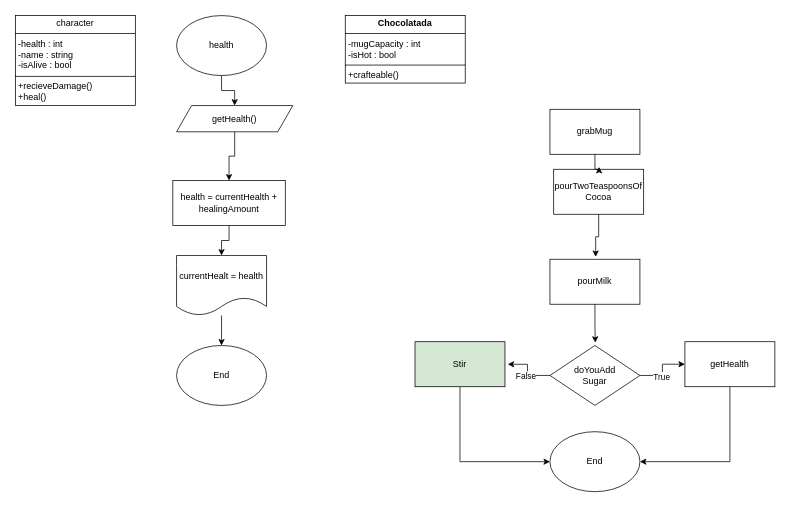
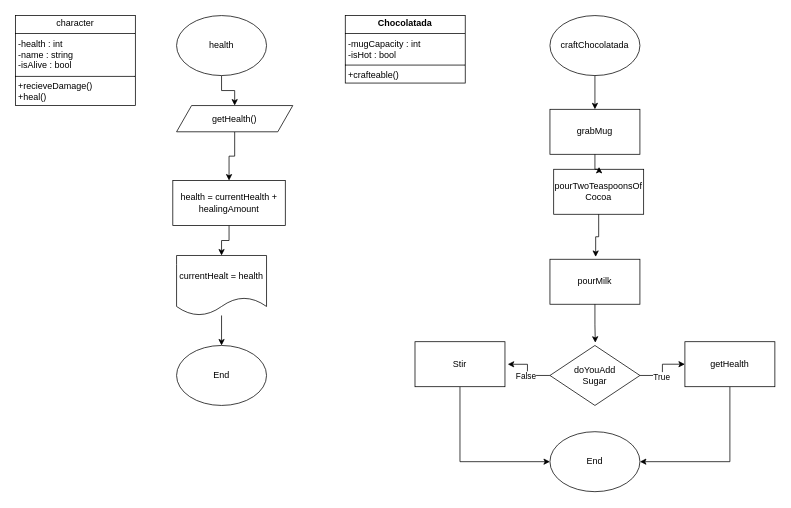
+ <mxCell id="13" value="craftChocolatada" style="ellipse;whiteSpace=wrap;html=1;" parent="1" vertex="1"><mxGeometry x="733" y="20" width="120" height="80" as="geometry" /></mxCell>
+ <mxCell id="12" style="edgeStyle=orthogonalEdgeStyle;rounded=0;orthogonalLoop=1;jettySize=auto;html=1;entryX=0.5;entryY=0;entryDx=0;entryDy=0;" parent="1" source="13" target="14" edge="1"><mxGeometry relative="1" as="geometry"><mxPoint x="793.029" y="135.019" as="targetPoint" /></mxGeometry></mxCell>
- <mxCell id="26" value="Stir" style="rounded=0;whiteSpace=wrap;html=1;fillColor=#d5e8d4;" parent="1" vertex="1"><mxGeometry x="553" y="455" width="120" height="60" as="geometry" /></mxCell>
+ <mxCell id="26" value="Stir" style="rounded=0;whiteSpace=wrap;html=1;" parent="1" vertex="1"><mxGeometry x="553" y="455" width="120" height="60" as="geometry" /></mxCell>
